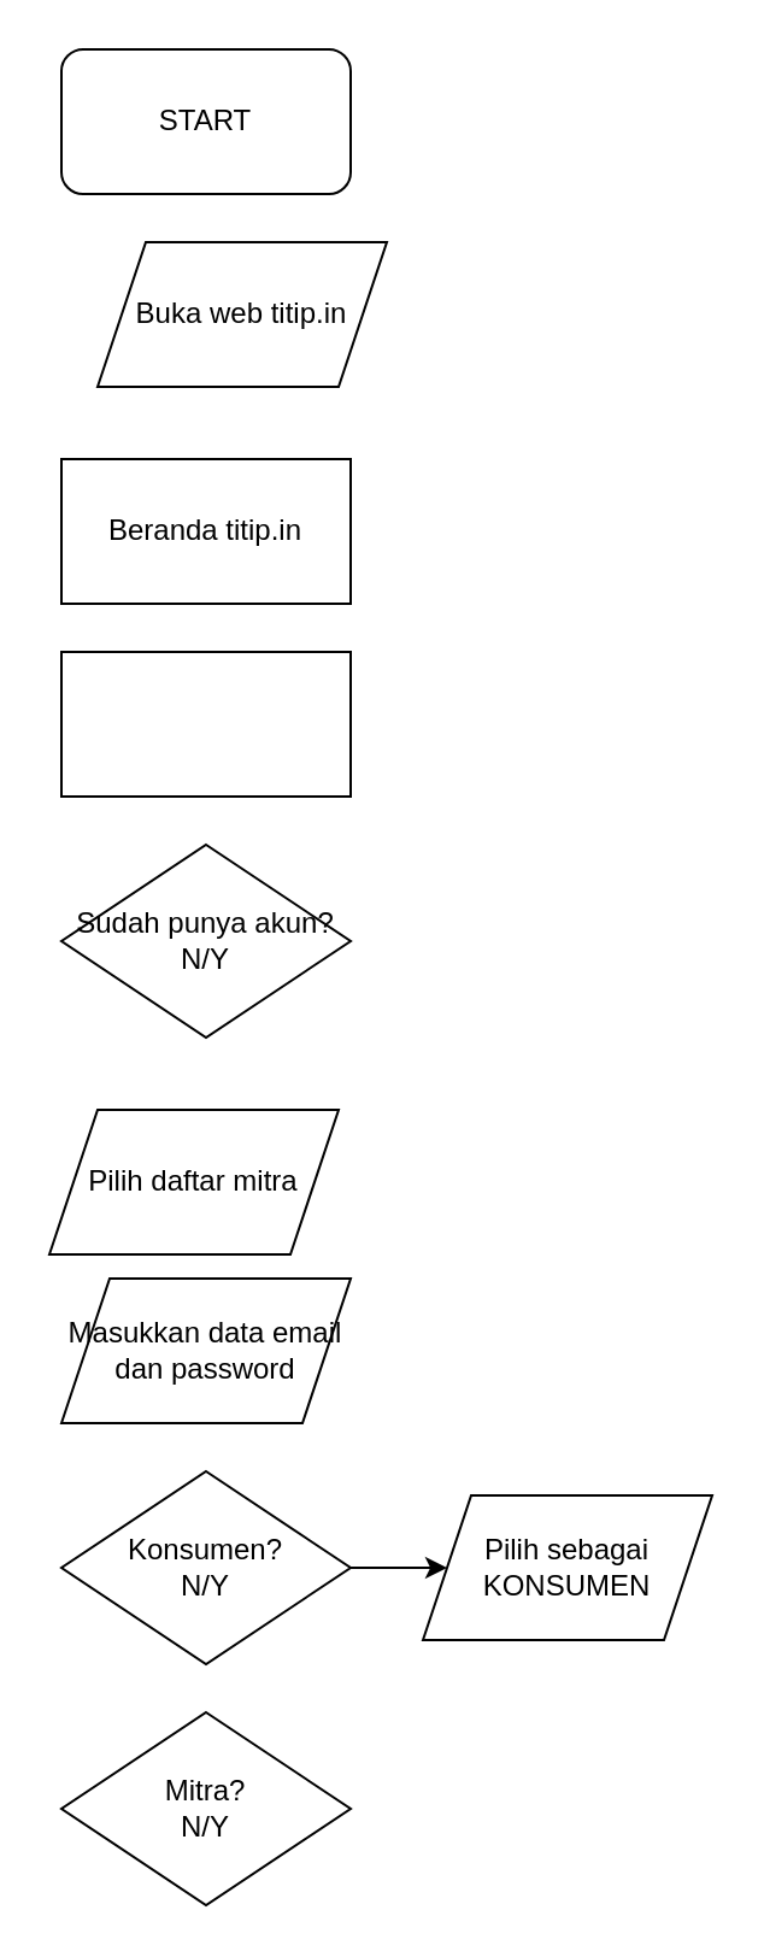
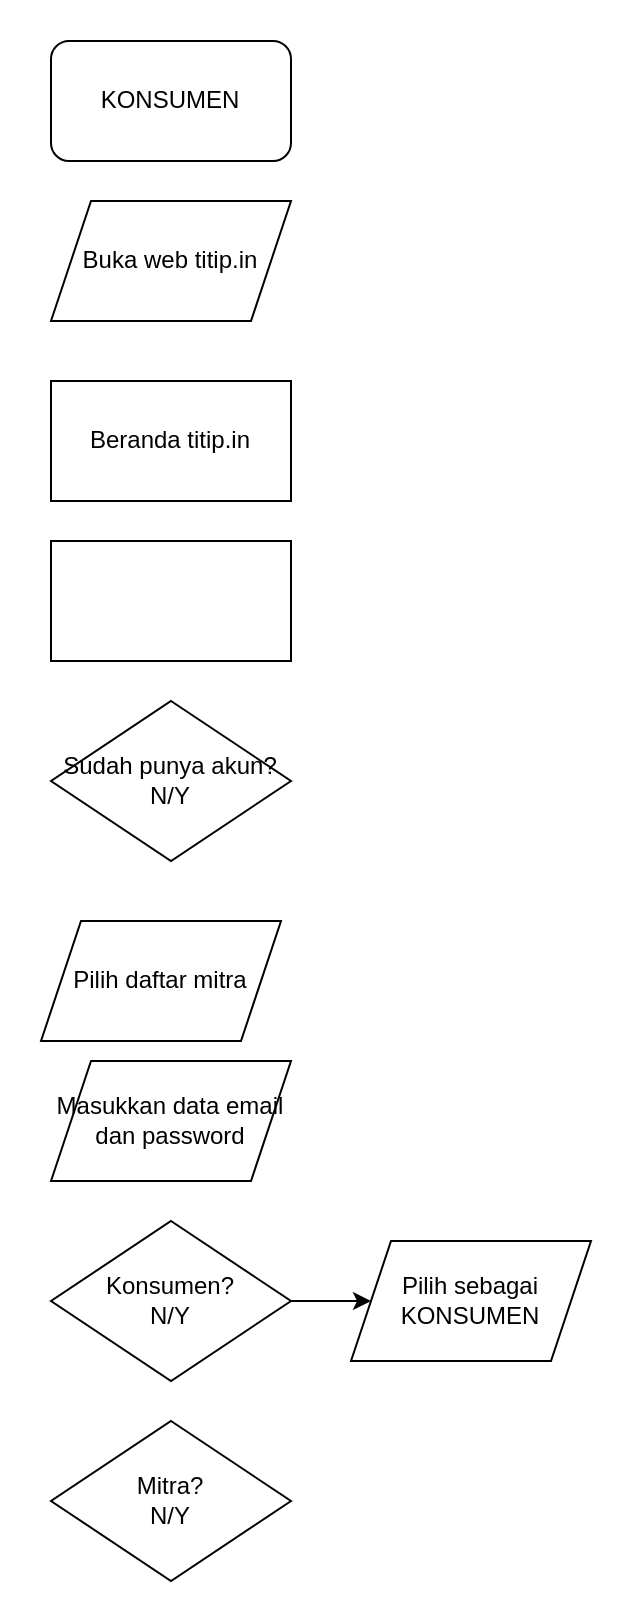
- <mxCell id="2" value="START" style="rounded=1;whiteSpace=wrap;html=1;" parent="1" vertex="1"><mxGeometry x="25" y="20" width="120" height="60" as="geometry" /></mxCell>
+ <mxCell id="2" value="KONSUMEN" style="rounded=1;whiteSpace=wrap;html=1;" parent="1" vertex="1"><mxGeometry x="25" y="20" width="120" height="60" as="geometry" /></mxCell>
- <mxCell id="4" value="Buka web titip.in" style="shape=parallelogram;perimeter=parallelogramPerimeter;whiteSpace=wrap;html=1;fixedSize=1;" parent="1" vertex="1"><mxGeometry x="40" y="100" width="120" height="60" as="geometry" /></mxCell>
+ <mxCell id="4" value="Buka web titip.in" style="shape=parallelogram;perimeter=parallelogramPerimeter;whiteSpace=wrap;html=1;fixedSize=1;" parent="1" vertex="1"><mxGeometry x="25" y="100" width="120" height="60" as="geometry" /></mxCell>
